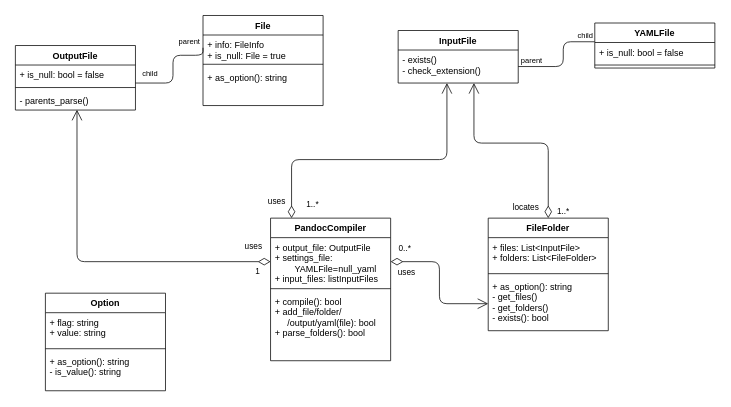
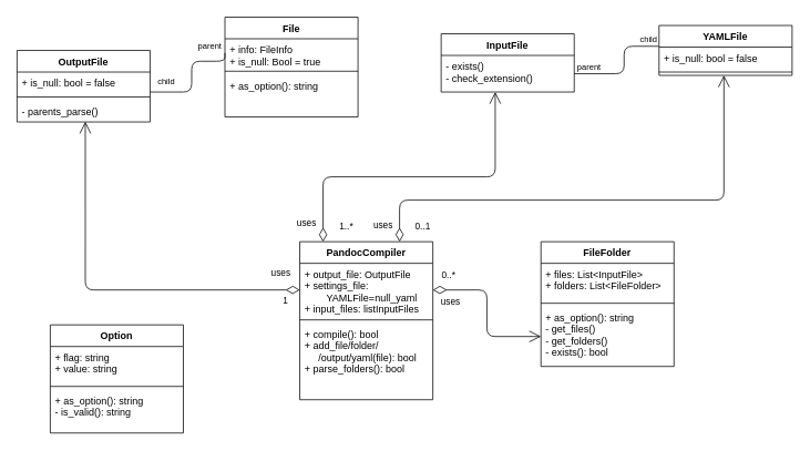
- <mxCell id="29" value="+ info: FileInfo&#10;+ is_null: File = true" style="text;strokeColor=none;fillColor=none;align=left;verticalAlign=top;spacingLeft=4;spacingRight=4;overflow=hidden;rotatable=0;points=[[0,0.5],[1,0.5]];portConstraint=eastwest;" parent="28" vertex="1"><mxGeometry y="26" width="160" height="34" as="geometry" /></mxCell>
+ <mxCell id="29" value="+ info: FileInfo&#10;+ is_null: Bool = true" style="text;strokeColor=none;fillColor=none;align=left;verticalAlign=top;spacingLeft=4;spacingRight=4;overflow=hidden;rotatable=0;points=[[0,0.5],[1,0.5]];portConstraint=eastwest;" parent="28" vertex="1"><mxGeometry y="26" width="160" height="34" as="geometry" /></mxCell>
- <mxCell id="22" value="1..*" style="endArrow=open;html=1;endSize=12;startArrow=diamondThin;startSize=14;startFill=0;edgeStyle=orthogonalEdgeStyle;align=left;verticalAlign=bottom;exitX=0.5;exitY=0;exitDx=0;exitDy=0;comic=0;" parent="1" source="18" target="27" edge="1"><mxGeometry x="-1" y="-10" relative="1" as="geometry"><mxPoint x="600" y="440" as="sourcePoint" /><mxPoint x="680" y="170" as="targetPoint" /><mxPoint as="offset" /><Array as="points"><mxPoint x="730" y="190" /><mxPoint x="631" y="190" /></Array></mxGeometry></mxCell>
- <mxCell id="23" value="locates" style="edgeLabel;html=1;align=center;verticalAlign=middle;resizable=0;points=[];" parent="22" vertex="1" connectable="0"><mxGeometry x="-0.498" y="-1" relative="1" as="geometry"><mxPoint x="-31.02" y="54" as="offset" /></mxGeometry></mxCell>
+ <mxCell id="16" value="0..1" style="endArrow=open;html=1;endSize=12;startArrow=diamondThin;startSize=14;startFill=0;edgeStyle=orthogonalEdgeStyle;align=left;verticalAlign=bottom;exitX=0.75;exitY=0;exitDx=0;exitDy=0;" parent="1" source="8" target="40" edge="1"><mxGeometry x="-0.772" y="-40" relative="1" as="geometry"><mxPoint x="430" y="240" as="sourcePoint" /><mxPoint x="872" y="160" as="targetPoint" /><Array as="points"><mxPoint x="480" y="240" /><mxPoint x="870" y="240" /></Array><mxPoint as="offset" /></mxGeometry></mxCell>
+ <mxCell id="17" value="uses" style="edgeLabel;html=1;align=center;verticalAlign=middle;resizable=0;points=[];" parent="16" vertex="1" connectable="0"><mxGeometry x="-0.829" y="-4" relative="1" as="geometry"><mxPoint x="-21" y="25" as="offset" /></mxGeometry></mxCell>
- <mxCell id="35" value="+ as_option(): string&#10;- is_value(): string&#10;" style="text;strokeColor=none;fillColor=none;align=left;verticalAlign=top;spacingLeft=4;spacingRight=4;overflow=hidden;rotatable=0;points=[[0,0.5],[1,0.5]];portConstraint=eastwest;" parent="32" vertex="1"><mxGeometry y="78" width="160" height="52" as="geometry" /></mxCell>
+ <mxCell id="35" value="+ as_option(): string&#10;- is_valid(): string&#10;" style="text;strokeColor=none;fillColor=none;align=left;verticalAlign=top;spacingLeft=4;spacingRight=4;overflow=hidden;rotatable=0;points=[[0,0.5],[1,0.5]];portConstraint=eastwest;" parent="32" vertex="1"><mxGeometry y="78" width="160" height="52" as="geometry" /></mxCell>
